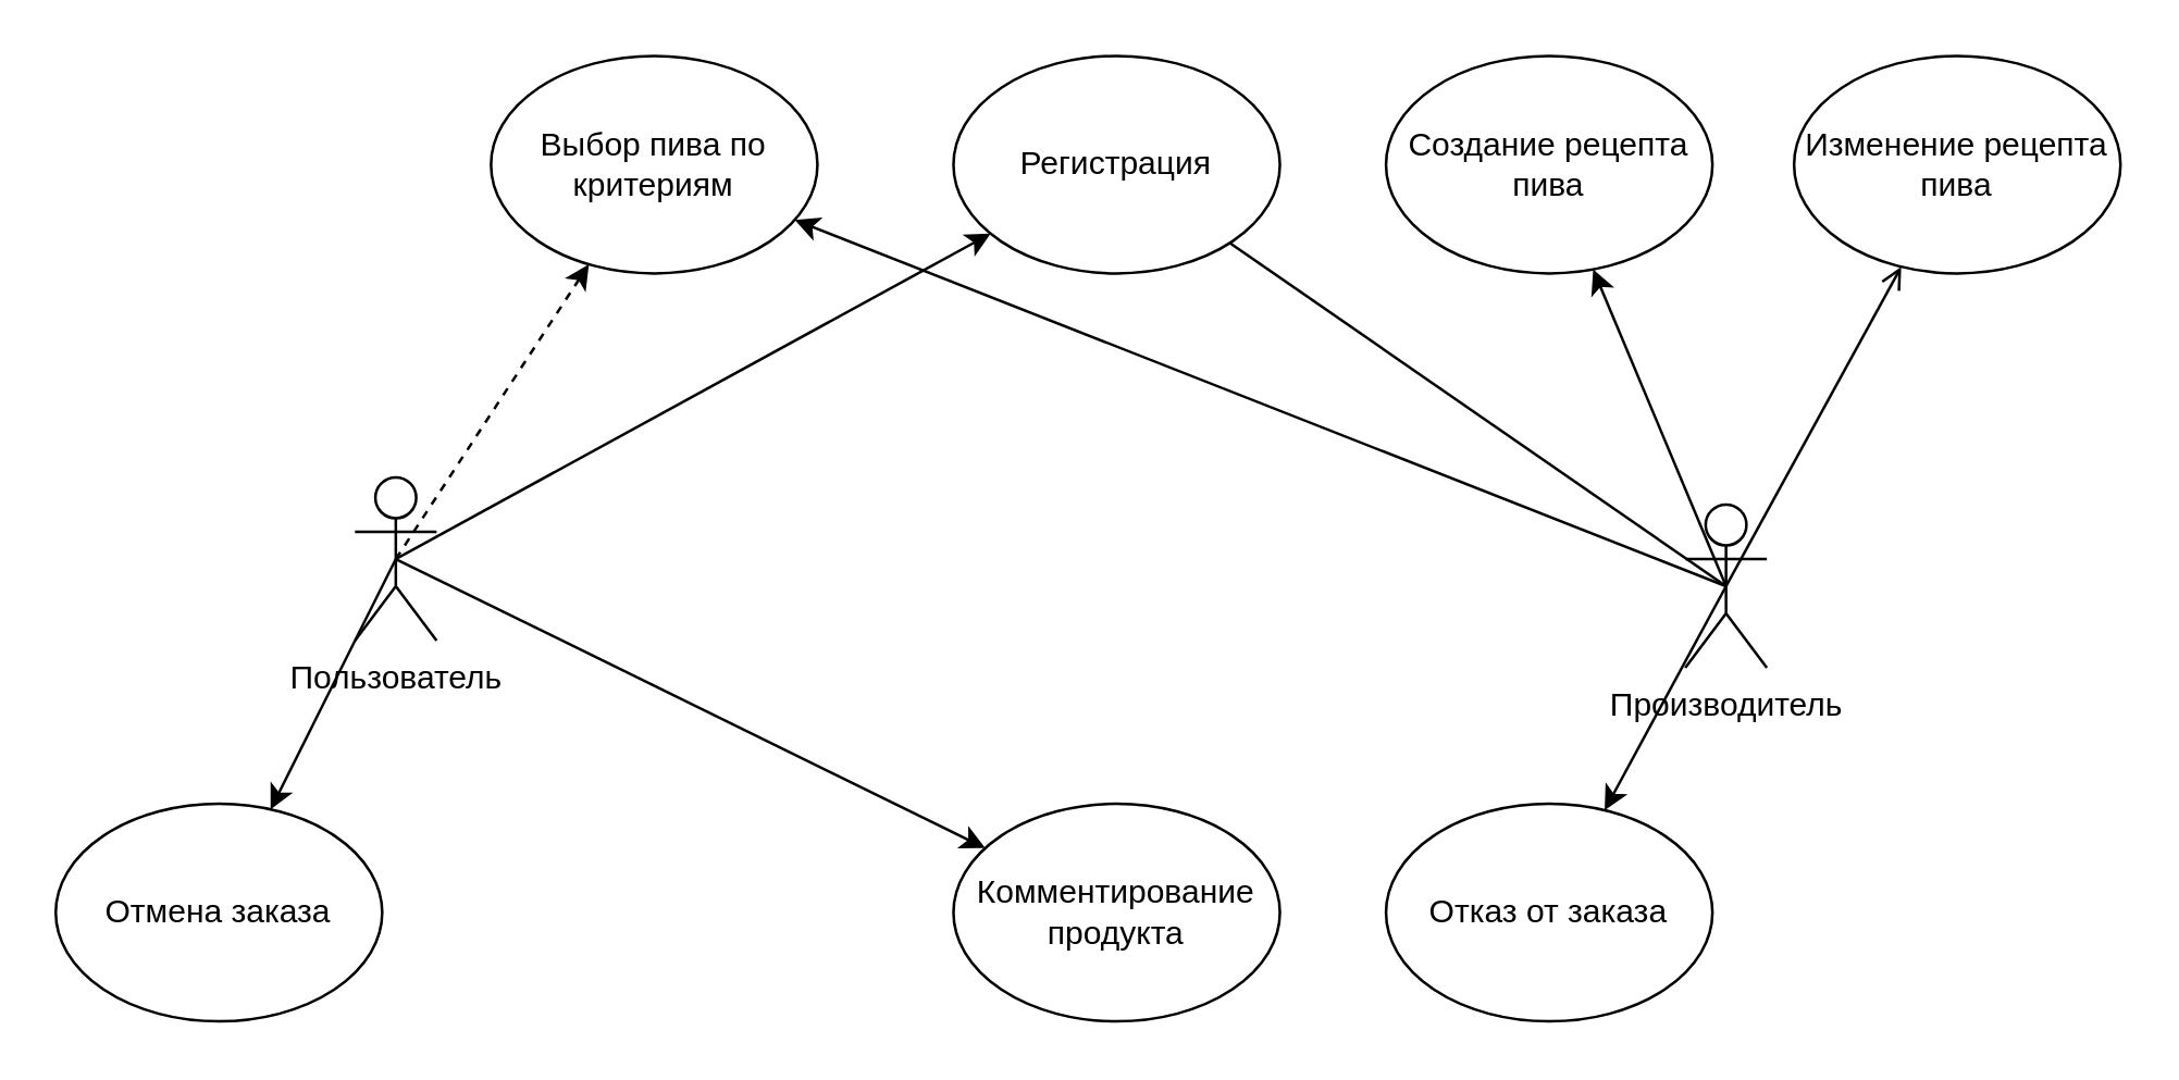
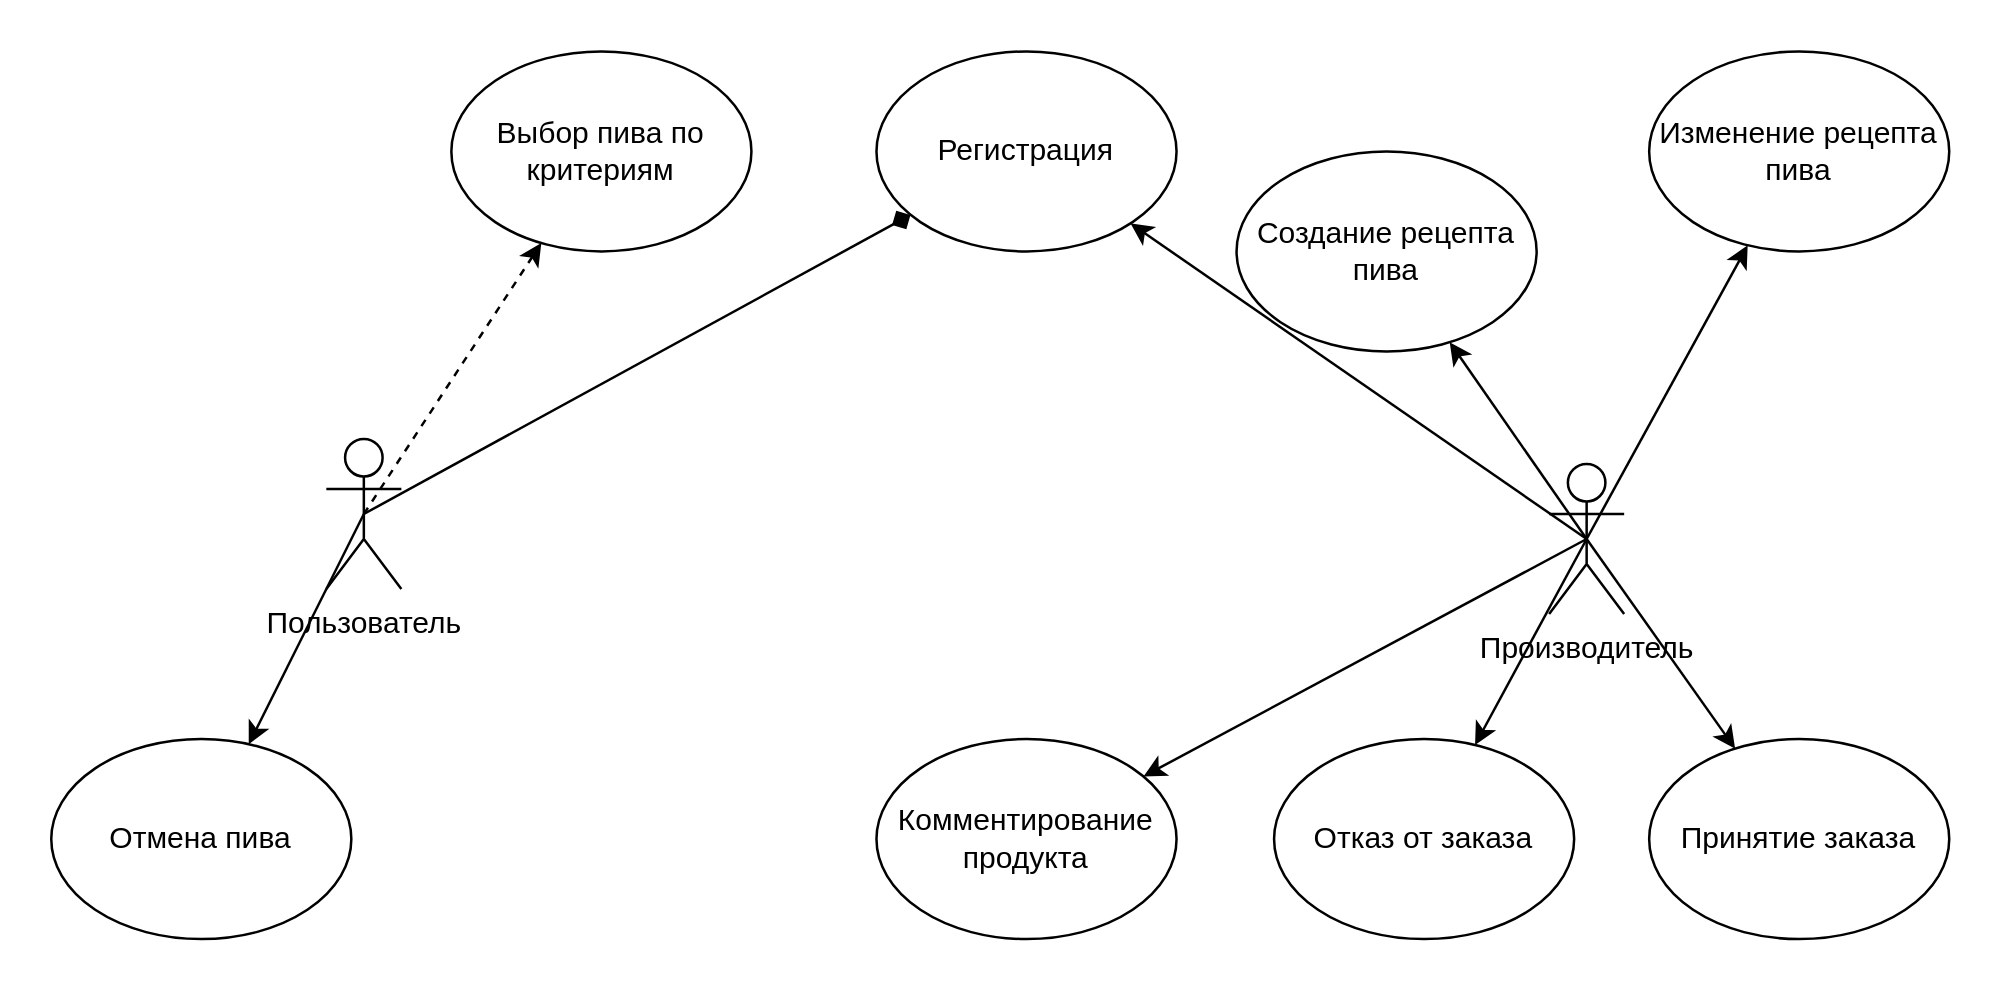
- <mxCell id="9" value="Создание рецепта пива" style="ellipse;whiteSpace=wrap;html=1;" parent="1" vertex="1"><mxGeometry x="509" y="20" width="120" height="80" as="geometry" /></mxCell>
+ <mxCell id="9" value="Создание рецепта пива" style="ellipse;whiteSpace=wrap;html=1;" parent="1" vertex="1"><mxGeometry x="494" y="60" width="120" height="80" as="geometry" /></mxCell>
- <mxCell id="6" value="" style="endArrow=classic;html=1;rounded=0;exitX=0.5;exitY=0.5;exitDx=0;exitDy=0;exitPerimeter=0;" parent="1" source="2" target="5" edge="1"><mxGeometry width="50" height="50" relative="1" as="geometry"><mxPoint x="155" y="310" as="sourcePoint" /><mxPoint x="410" y="160" as="targetPoint" /></mxGeometry></mxCell>
+ <mxCell id="6" value="" style="endArrow=diamond;html=1;rounded=0;exitX=0.5;exitY=0.5;exitDx=0;exitDy=0;exitPerimeter=0;" parent="1" source="2" target="5" edge="1"><mxGeometry width="50" height="50" relative="1" as="geometry"><mxPoint x="155" y="310" as="sourcePoint" /><mxPoint x="410" y="160" as="targetPoint" /></mxGeometry></mxCell>
- <mxCell id="8" value="" style="endArrow=none;html=1;rounded=0;exitX=0.5;exitY=0.5;exitDx=0;exitDy=0;exitPerimeter=0;" parent="1" source="7" target="5" edge="1"><mxGeometry width="50" height="50" relative="1" as="geometry"><mxPoint x="155" y="310" as="sourcePoint" /><mxPoint x="360" y="70" as="targetPoint" /></mxGeometry></mxCell>
+ <mxCell id="8" value="" style="endArrow=classic;html=1;rounded=0;exitX=0.5;exitY=0.5;exitDx=0;exitDy=0;exitPerimeter=0;" parent="1" source="7" target="5" edge="1"><mxGeometry width="50" height="50" relative="1" as="geometry"><mxPoint x="155" y="310" as="sourcePoint" /><mxPoint x="360" y="70" as="targetPoint" /></mxGeometry></mxCell>
- <mxCell id="17" value="" style="endArrow=open;html=1;rounded=0;exitX=0.5;exitY=0.5;exitDx=0;exitDy=0;exitPerimeter=0;" parent="1" source="7" target="10" edge="1"><mxGeometry width="50" height="50" relative="1" as="geometry"><mxPoint x="654" y="330" as="sourcePoint" /><mxPoint x="439" y="80" as="targetPoint" /></mxGeometry></mxCell>
+ <mxCell id="17" value="" style="endArrow=classic;html=1;rounded=0;exitX=0.5;exitY=0.5;exitDx=0;exitDy=0;exitPerimeter=0;" parent="1" source="7" target="10" edge="1"><mxGeometry width="50" height="50" relative="1" as="geometry"><mxPoint x="654" y="330" as="sourcePoint" /><mxPoint x="439" y="80" as="targetPoint" /></mxGeometry></mxCell>
- <mxCell id="20" value="" style="endArrow=classic;html=1;rounded=0;exitX=0.5;exitY=0.5;exitDx=0;exitDy=0;exitPerimeter=0;" parent="1" source="7" target="3" edge="1"><mxGeometry width="50" height="50" relative="1" as="geometry"><mxPoint x="684" y="265" as="sourcePoint" /><mxPoint x="469" y="15" as="targetPoint" /></mxGeometry></mxCell>
+ <mxCell id="20" value="" style="endArrow=classic;html=1;rounded=0;exitX=0.5;exitY=0.5;exitDx=0;exitDy=0;exitPerimeter=0;" parent="1" source="7" target="12" edge="1"><mxGeometry width="50" height="50" relative="1" as="geometry"><mxPoint x="684" y="265" as="sourcePoint" /><mxPoint x="469" y="15" as="targetPoint" /></mxGeometry></mxCell>
+ <mxCell id="19" value="" style="endArrow=classic;html=1;rounded=0;exitX=0.5;exitY=0.5;exitDx=0;exitDy=0;exitPerimeter=0;" parent="1" source="7" target="11" edge="1"><mxGeometry width="50" height="50" relative="1" as="geometry"><mxPoint x="629" y="310" as="sourcePoint" /><mxPoint x="459" y="100" as="targetPoint" /></mxGeometry></mxCell>
- <mxCell id="21" value="" style="endArrow=classic;html=1;rounded=0;exitX=0.5;exitY=0.5;exitDx=0;exitDy=0;exitPerimeter=0;" edge="1" parent="1" source="2" target="12"><mxGeometry width="50" height="50" relative="1" as="geometry"><mxPoint x="150" y="210" as="sourcePoint" /><mxPoint x="466.771" y="319.944" as="targetPoint" /></mxGeometry></mxCell>
- <mxCell id="14" value="Отмена заказа" style="ellipse;whiteSpace=wrap;html=1;" parent="1" vertex="1"><mxGeometry x="20" y="295" width="120" height="80" as="geometry" /></mxCell>
+ <mxCell id="14" value="Отмена пива" style="ellipse;whiteSpace=wrap;html=1;" parent="1" vertex="1"><mxGeometry x="20" y="295" width="120" height="80" as="geometry" /></mxCell>
+ <mxCell id="11" value="Принятие заказа" style="ellipse;whiteSpace=wrap;html=1;" parent="1" vertex="1"><mxGeometry x="659" y="295" width="120" height="80" as="geometry" /></mxCell>
